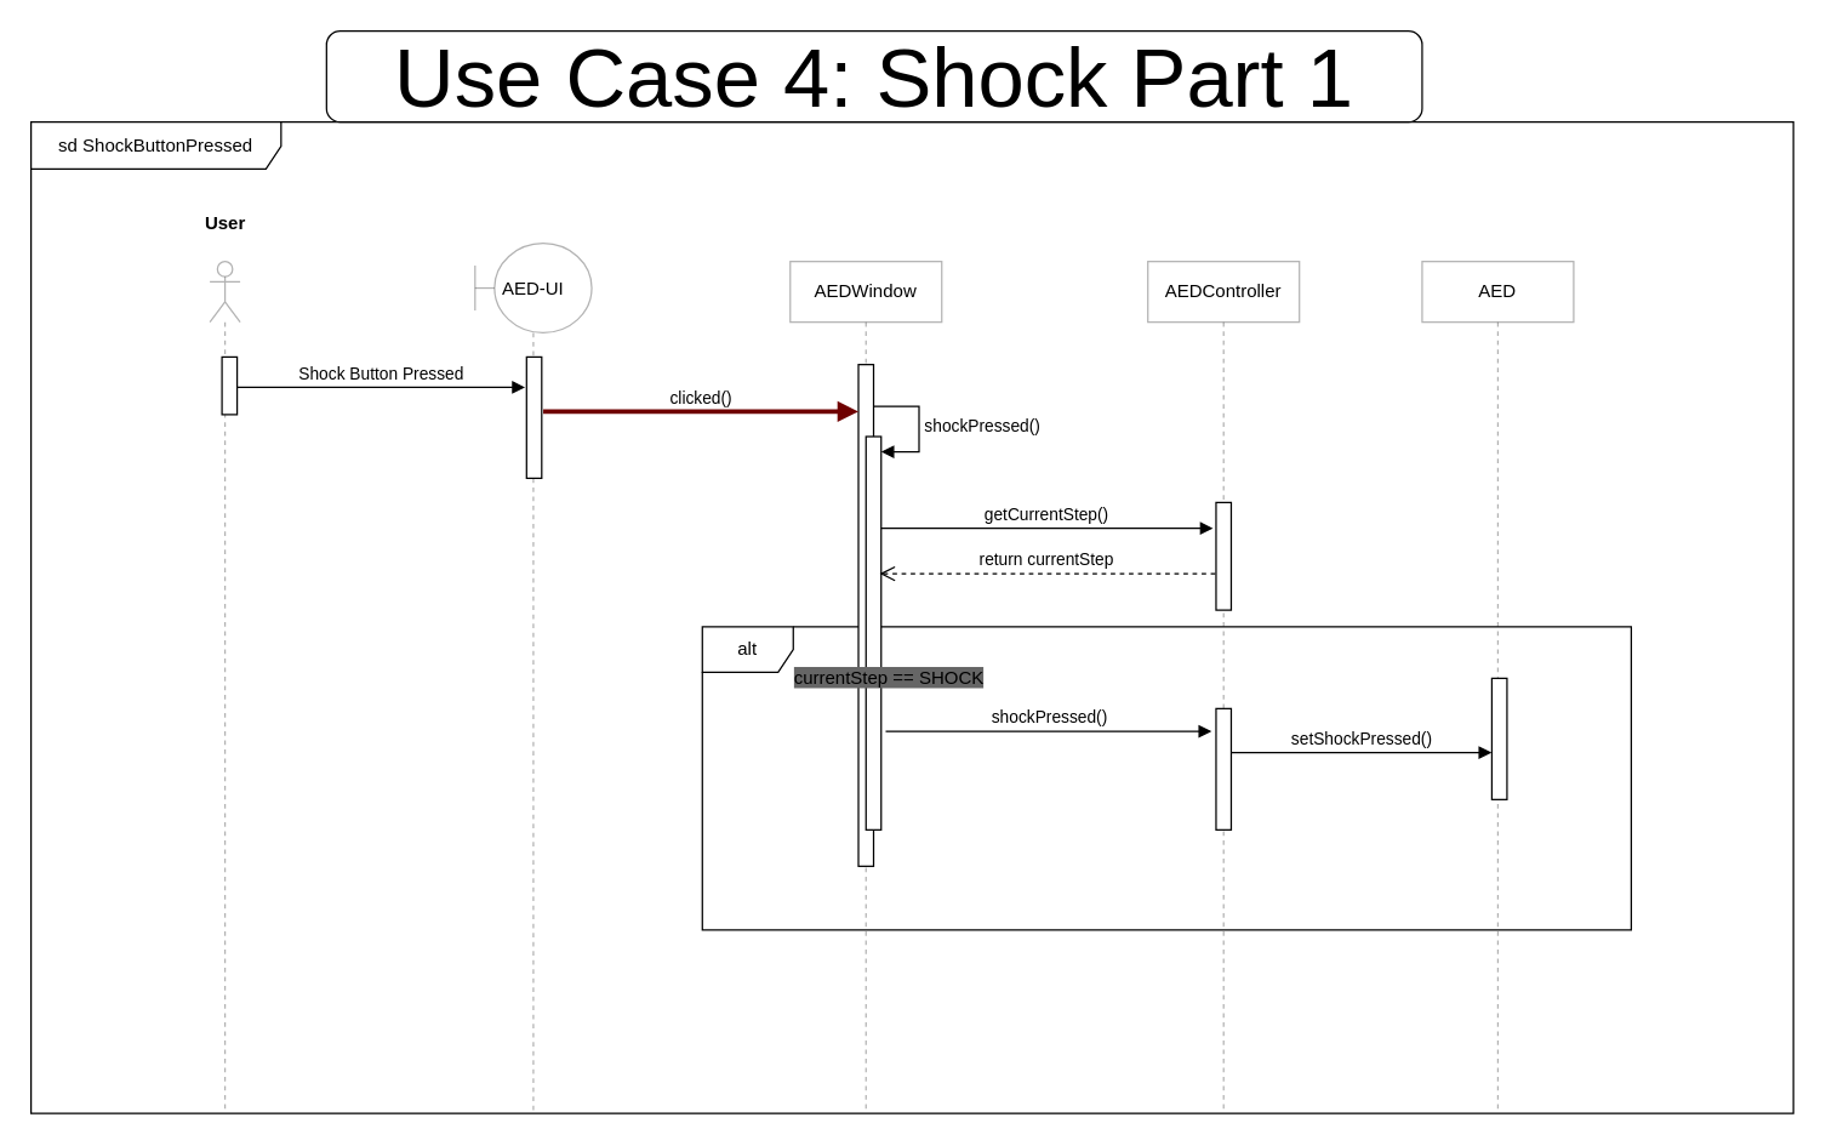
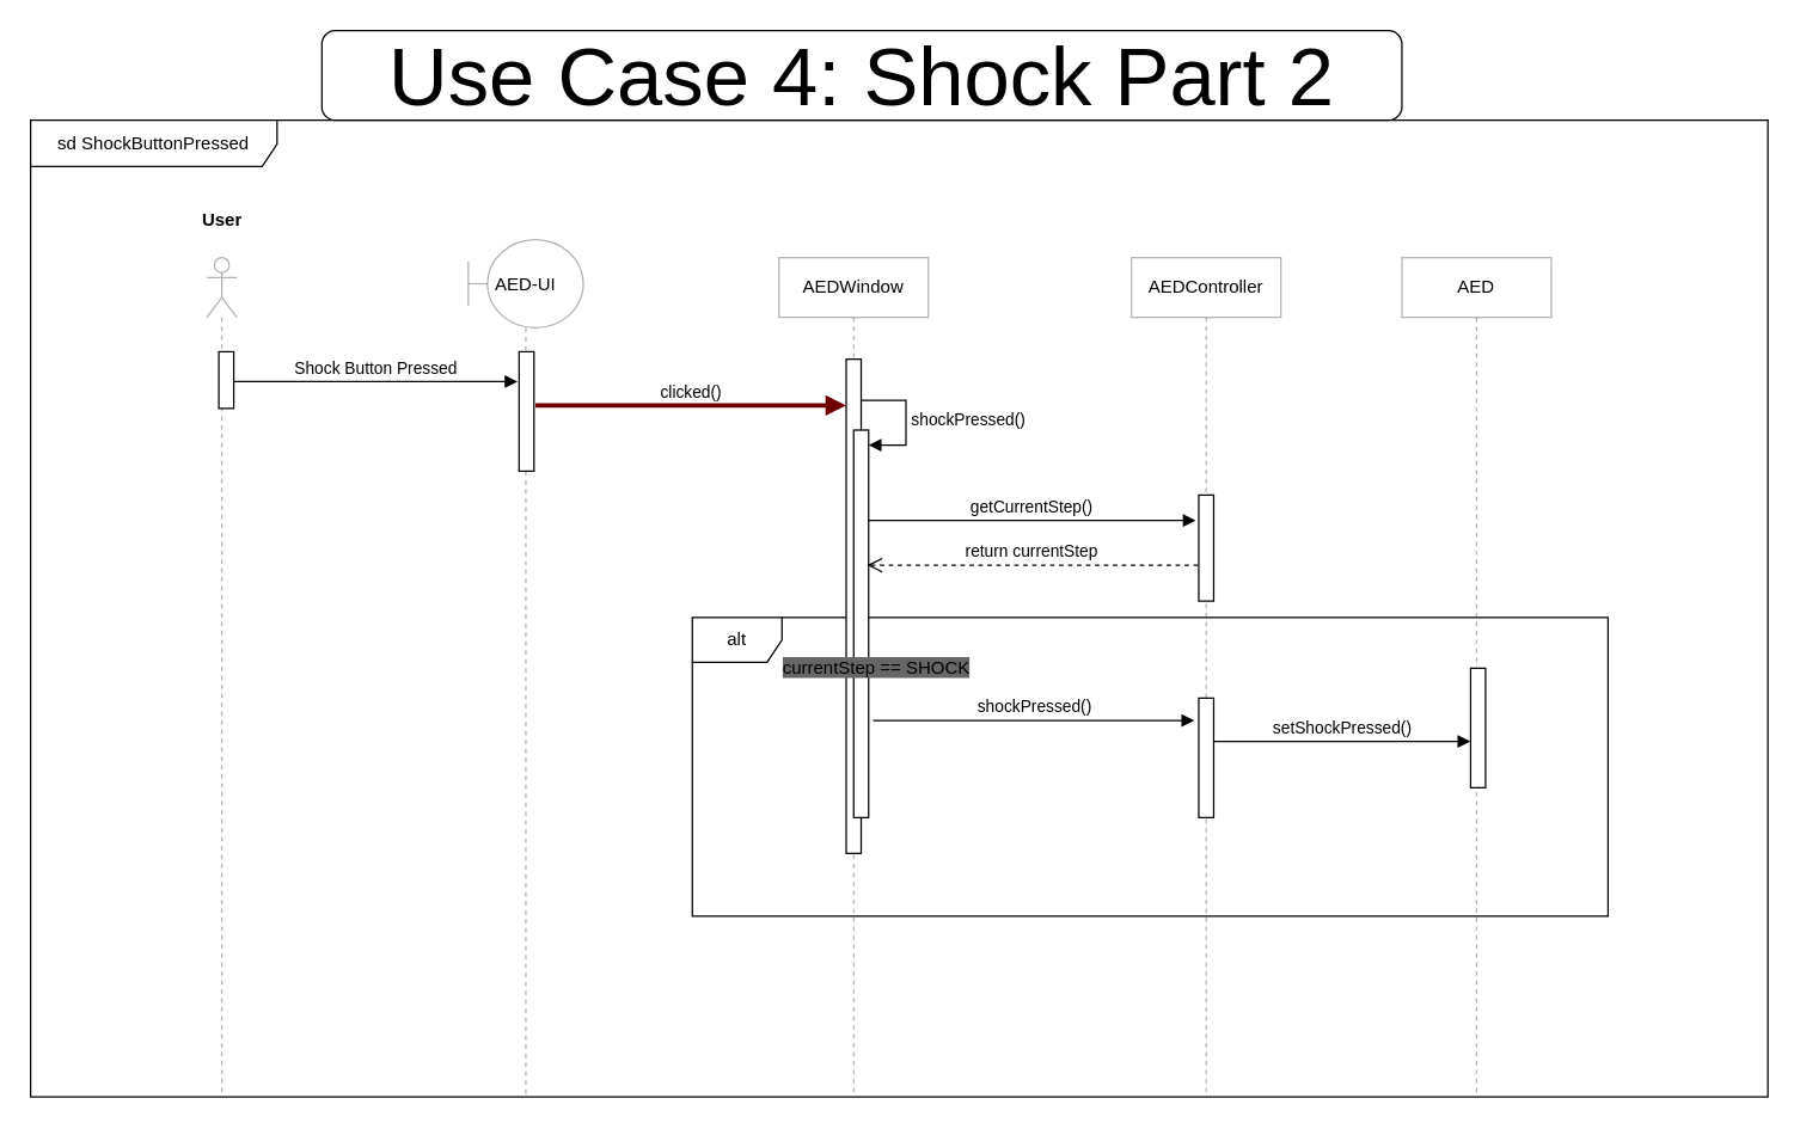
- <mxCell id="25" value="&lt;font style=&quot;font-size: 55px;&quot;&gt;Use Case 4: Shock Part 1&lt;/font&gt;" style="rounded=1;whiteSpace=wrap;html=1;" vertex="1" parent="1"><mxGeometry x="215" y="20" width="723" height="60" as="geometry" /></mxCell>
+ <mxCell id="25" value="&lt;font style=&quot;font-size: 55px;&quot;&gt;Use Case 4: Shock Part 2&lt;/font&gt;" style="rounded=1;whiteSpace=wrap;html=1;" vertex="1" parent="1"><mxGeometry x="215" y="20" width="723" height="60" as="geometry" /></mxCell>
